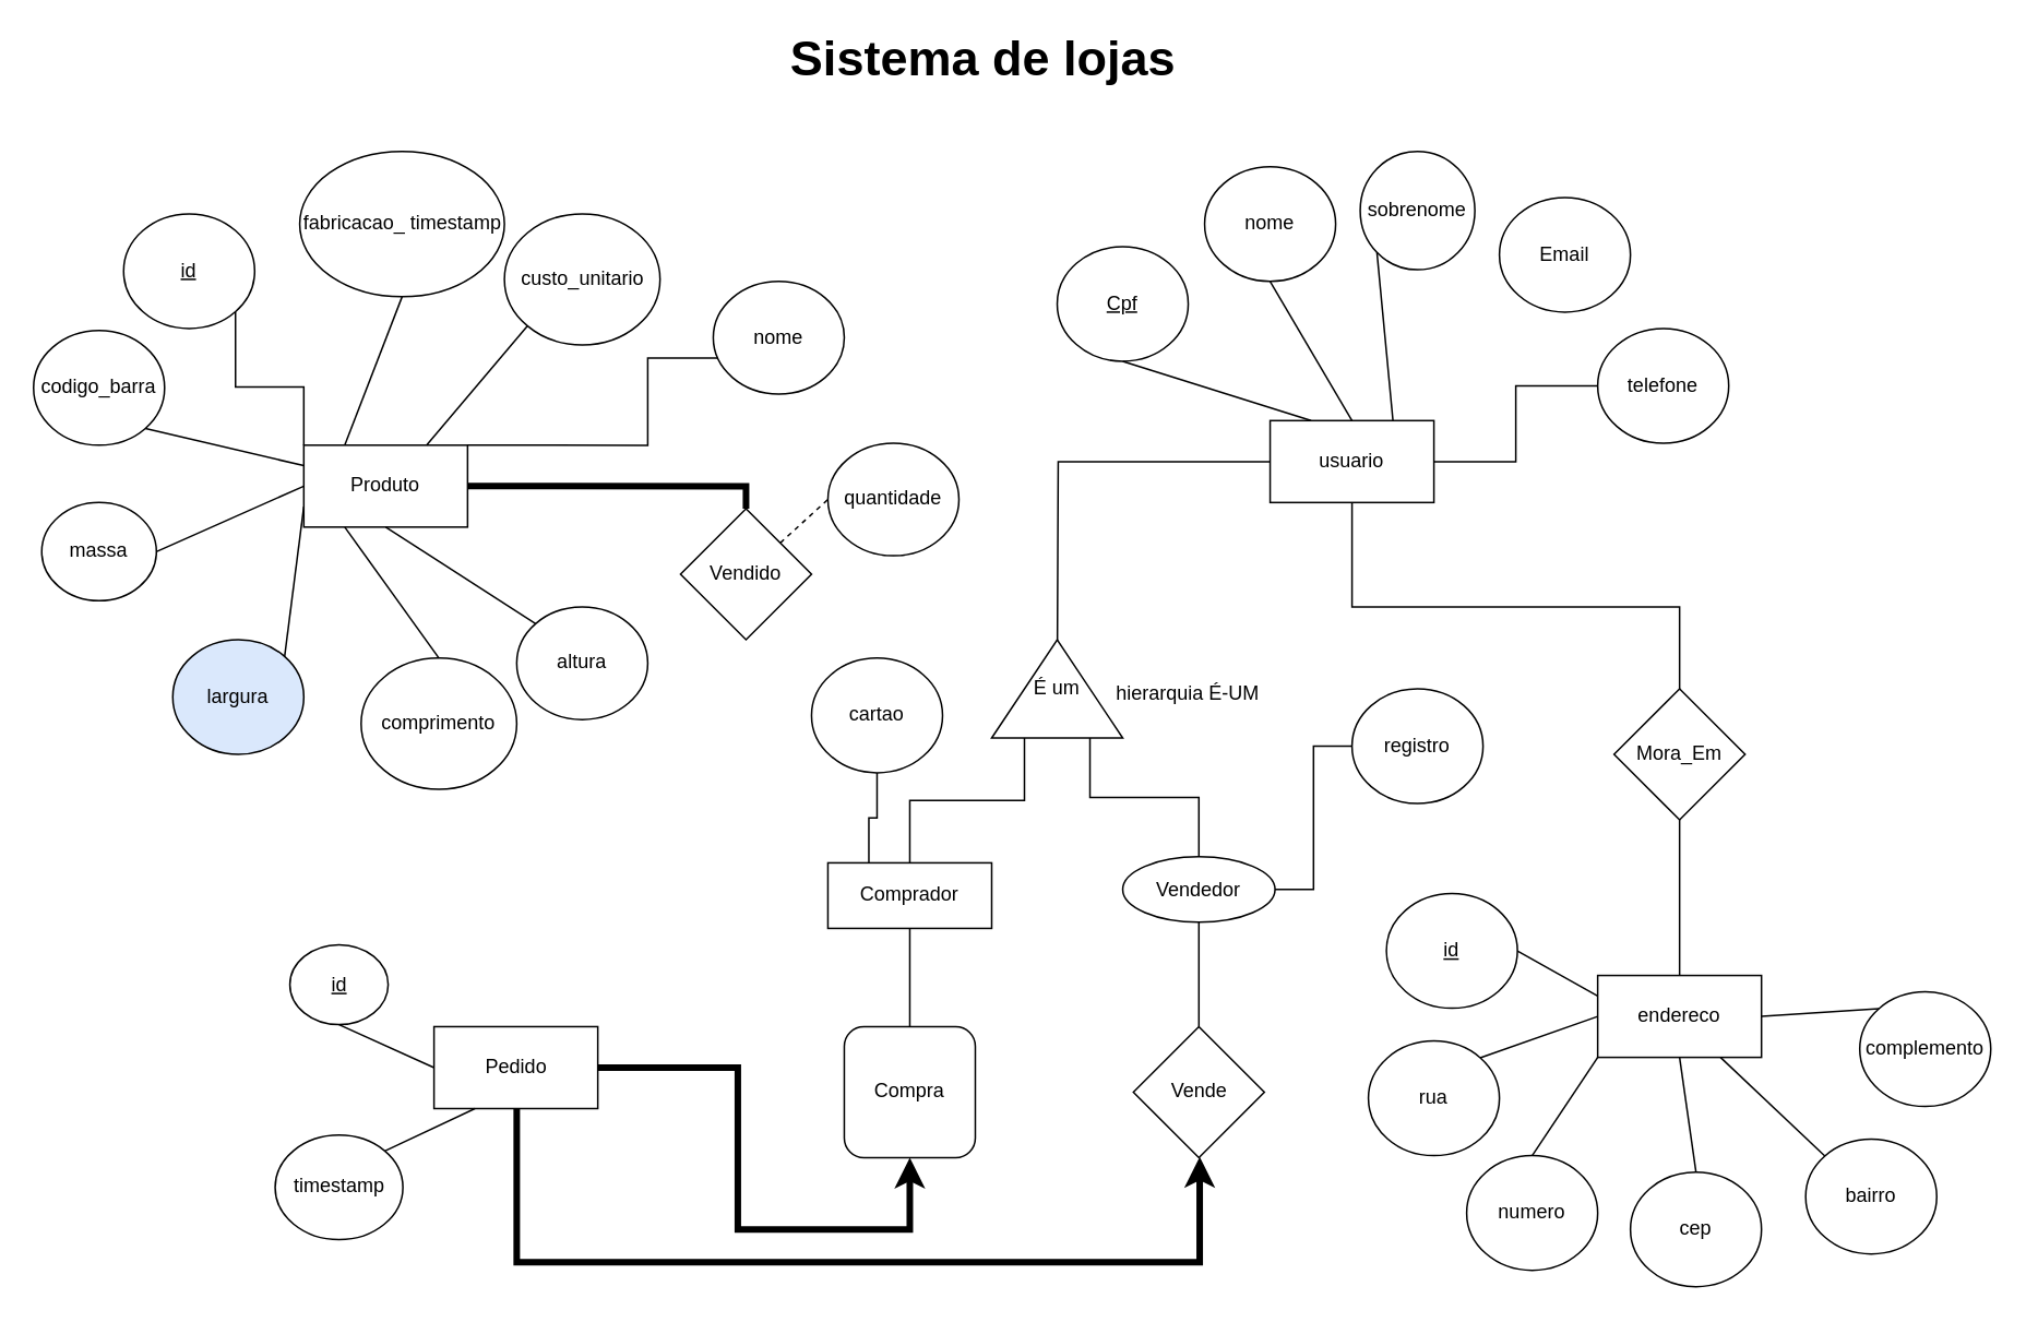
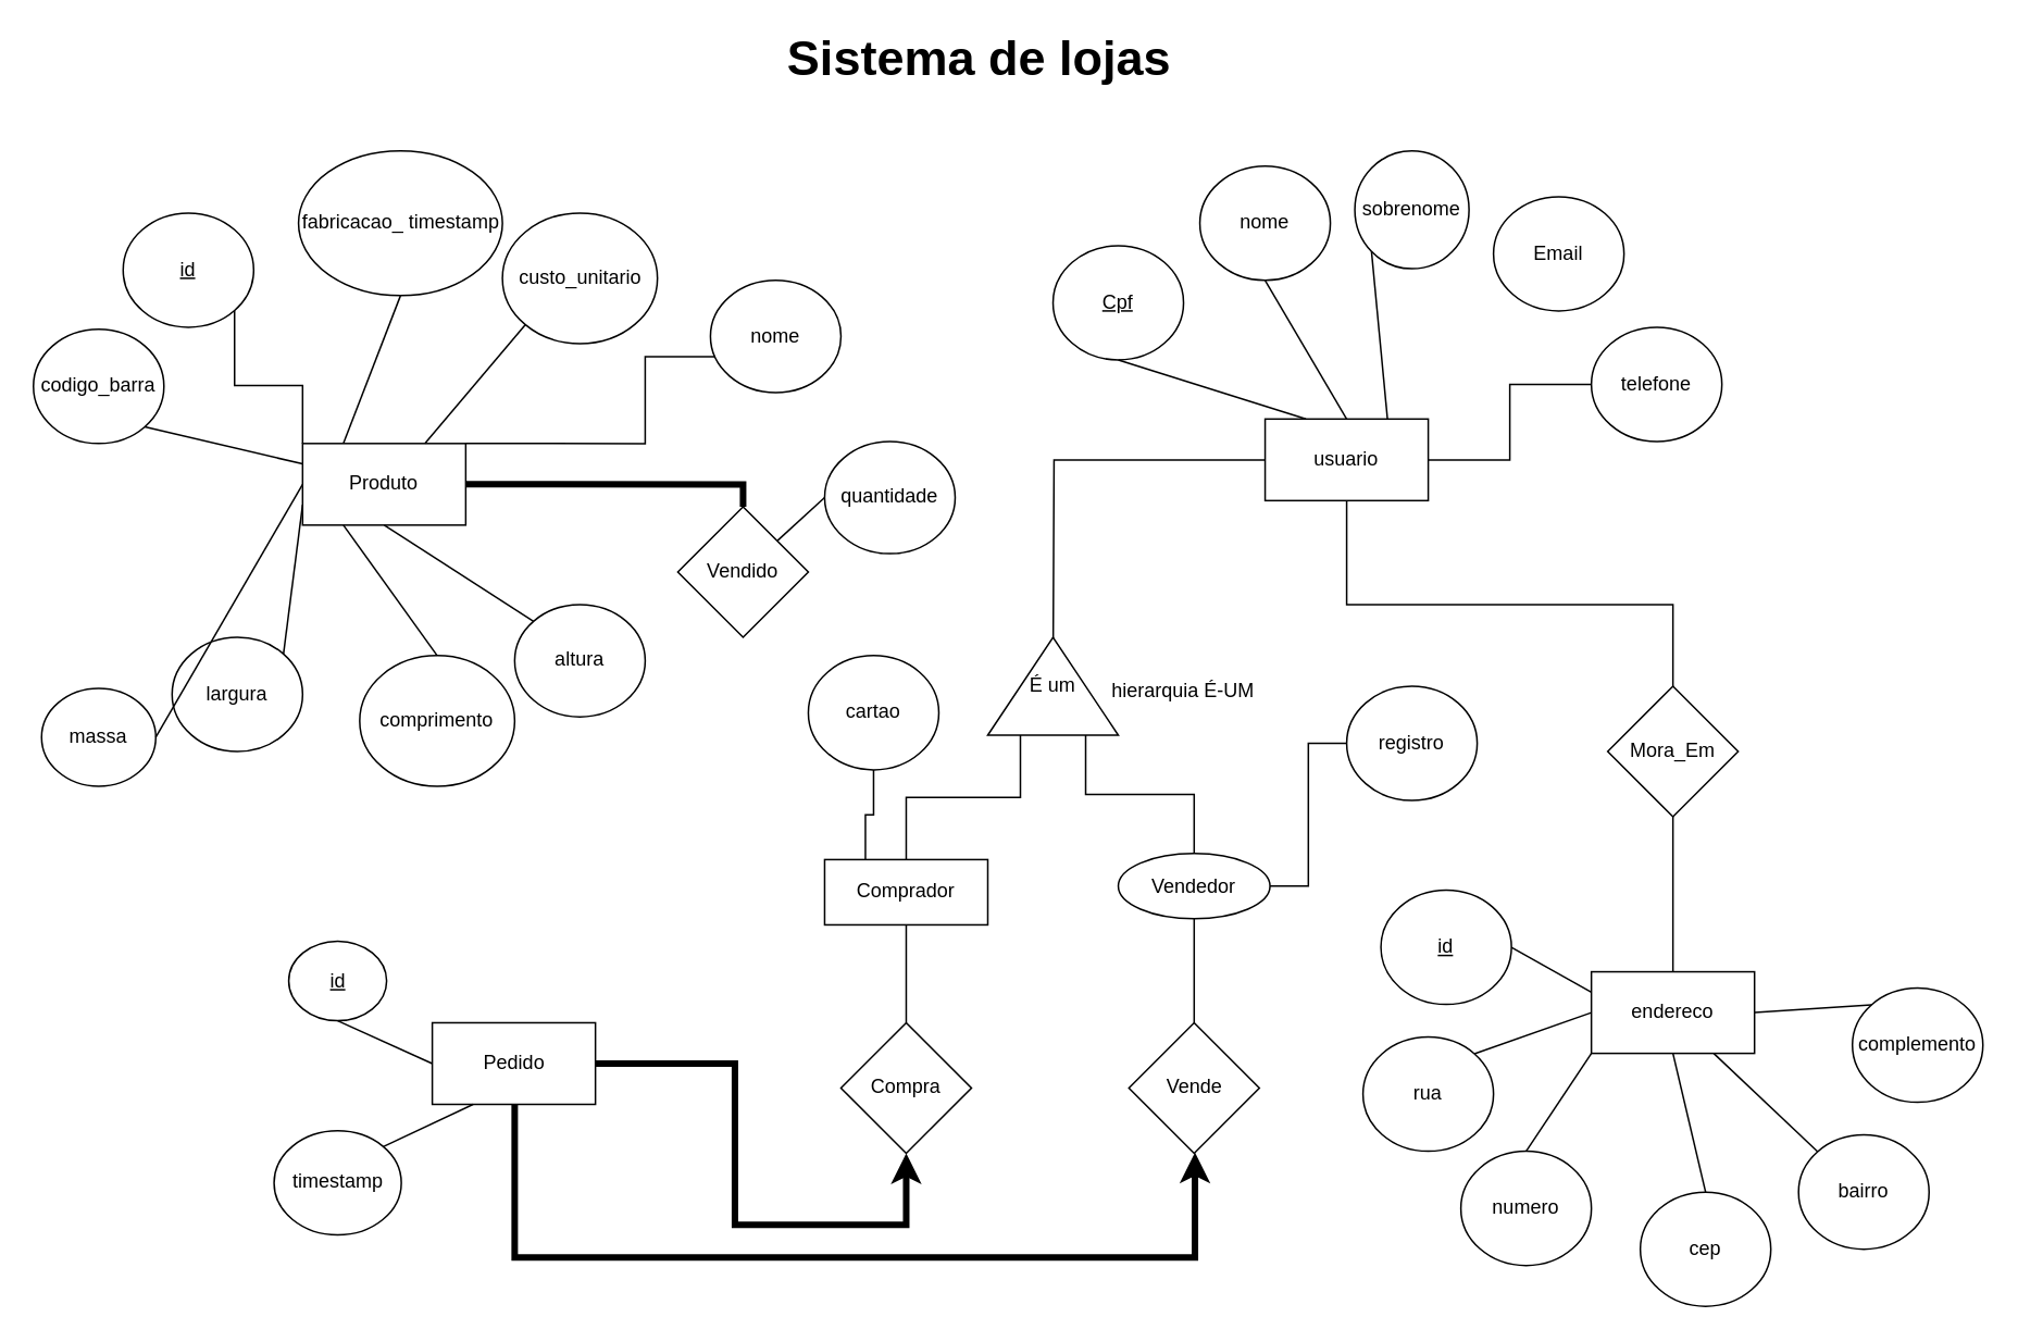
- <mxCell id="73" value="" style="endArrow=none;html=1;rounded=0;strokeWidth=1;entryX=0;entryY=0.5;entryDx=0;entryDy=0;dashed=1;" edge="1" parent="1" source="57" target="72"><mxGeometry width="50" height="50" relative="1" as="geometry"><mxPoint x="403.44" y="311.05" as="sourcePoint" /><mxPoint x="495.001" y="370.002" as="targetPoint" /></mxGeometry></mxCell>
+ <mxCell id="73" value="" style="endArrow=none;html=1;rounded=0;strokeWidth=1;entryX=0;entryY=0.5;entryDx=0;entryDy=0;" edge="1" parent="1" source="57" target="72"><mxGeometry width="50" height="50" relative="1" as="geometry"><mxPoint x="403.44" y="311.05" as="sourcePoint" /><mxPoint x="495.001" y="370.002" as="targetPoint" /></mxGeometry></mxCell>
- <mxCell id="13" value="massa" style="ellipse;whiteSpace=wrap;html=1;" parent="1" vertex="1"><mxGeometry x="25" y="306.25" width="70" height="60" as="geometry" /></mxCell>
+ <mxCell id="13" value="massa" style="ellipse;whiteSpace=wrap;html=1;" parent="1" vertex="1"><mxGeometry x="25" y="421.25" width="70" height="60" as="geometry" /></mxCell>
- <mxCell id="14" value="largura" style="ellipse;whiteSpace=wrap;html=1;fillColor=#dae8fc;" parent="1" vertex="1"><mxGeometry x="105" y="390" width="80" height="70" as="geometry" /></mxCell>
+ <mxCell id="14" value="largura" style="ellipse;whiteSpace=wrap;html=1;" parent="1" vertex="1"><mxGeometry x="105" y="390" width="80" height="70" as="geometry" /></mxCell>
- <mxCell id="59" value="Compra" style="whiteSpace=wrap;html=1;strokeWidth=1;rounded=1;" parent="1" vertex="1"><mxGeometry x="515" y="626.25" width="80" height="80" as="geometry" /></mxCell>
+ <mxCell id="59" value="Compra" style="rhombus;whiteSpace=wrap;html=1;strokeWidth=1;" parent="1" vertex="1"><mxGeometry x="515" y="626.25" width="80" height="80" as="geometry" /></mxCell>
- <mxCell id="32" value="cep" style="ellipse;whiteSpace=wrap;html=1;" parent="1" vertex="1"><mxGeometry x="995" y="715" width="80" height="70" as="geometry" /></mxCell>
+ <mxCell id="32" value="cep" style="ellipse;whiteSpace=wrap;html=1;" parent="1" vertex="1"><mxGeometry x="1005" y="730" width="80" height="70" as="geometry" /></mxCell>
